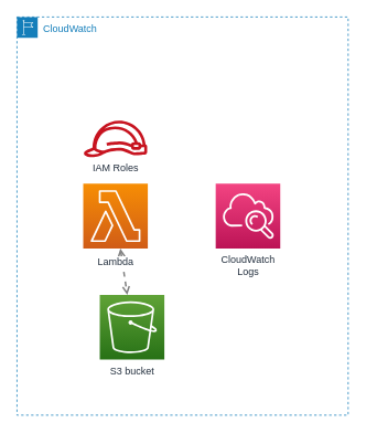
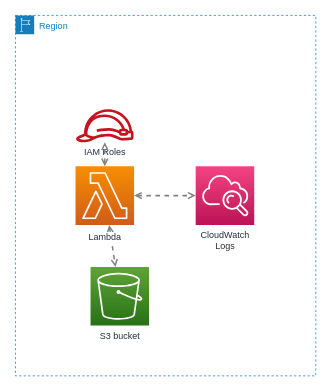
- <mxCell id="2" value="CloudWatch" style="points=[[0,0],[0.25,0],[0.5,0],[0.75,0],[1,0],[1,0.25],[1,0.5],[1,0.75],[1,1],[0.75,1],[0.5,1],[0.25,1],[0,1],[0,0.75],[0,0.5],[0,0.25]];outlineConnect=0;gradientColor=none;html=1;whiteSpace=wrap;fontSize=12;fontStyle=0;container=1;pointerEvents=0;collapsible=0;recursiveResize=0;shape=mxgraph.aws4.group;grIcon=mxgraph.aws4.group_region;strokeColor=#147EBA;fillColor=none;verticalAlign=top;align=left;spacingLeft=30;fontColor=#147EBA;dashed=1;" parent="1" vertex="1"><mxGeometry x="20" y="20" width="400" height="480" as="geometry" /></mxCell>
+ <mxCell id="2" value="Region" style="points=[[0,0],[0.25,0],[0.5,0],[0.75,0],[1,0],[1,0.25],[1,0.5],[1,0.75],[1,1],[0.75,1],[0.5,1],[0.25,1],[0,1],[0,0.75],[0,0.5],[0,0.25]];outlineConnect=0;gradientColor=none;html=1;whiteSpace=wrap;fontSize=12;fontStyle=0;container=1;pointerEvents=0;collapsible=0;recursiveResize=0;shape=mxgraph.aws4.group;grIcon=mxgraph.aws4.group_region;strokeColor=#147EBA;fillColor=none;verticalAlign=top;align=left;spacingLeft=30;fontColor=#147EBA;dashed=1;" parent="1" vertex="1"><mxGeometry x="20" y="20" width="400" height="480" as="geometry" /></mxCell>
+ <mxCell id="6" style="rounded=0;orthogonalLoop=1;jettySize=auto;html=1;startArrow=open;startFill=0;endArrow=open;endFill=0;strokeWidth=2;strokeColor=#808080;dashed=1;" parent="2" source="9" target="5" edge="1"><mxGeometry relative="1" as="geometry" /></mxCell>
+ <mxCell id="8" style="rounded=0;orthogonalLoop=1;jettySize=auto;html=1;startArrow=open;startFill=0;endArrow=open;endFill=0;strokeWidth=2;strokeColor=#808080;dashed=1;" parent="2" source="9" target="7" edge="1"><mxGeometry relative="1" as="geometry" /></mxCell>
